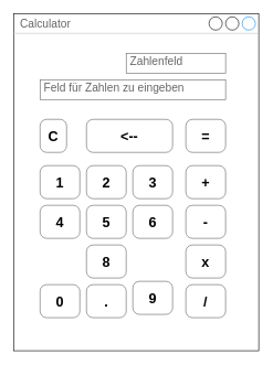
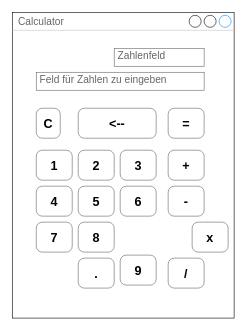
+ <mxCell id="14" value="&lt;font style=&quot;font-size: 21px;&quot; color=&quot;#000000&quot;&gt;7&lt;/font&gt;" style="strokeWidth=1;shadow=0;dashed=0;align=center;html=1;shape=mxgraph.mockup.buttons.button;strokeColor=#666666;fontColor=#ffffff;mainText=;buttonStyle=round;fontSize=17;fontStyle=1;fillColor=#FFFFFF;whiteSpace=wrap;" vertex="1" parent="1"><mxGeometry x="60" y="370" width="60" height="50" as="geometry" /></mxCell>
- <mxCell id="21" value="&lt;font style=&quot;font-size: 21px;&quot; color=&quot;#000000&quot;&gt;x&lt;/font&gt;" style="strokeWidth=1;shadow=0;dashed=0;align=center;html=1;shape=mxgraph.mockup.buttons.button;strokeColor=#666666;fontColor=#ffffff;mainText=;buttonStyle=round;fontSize=17;fontStyle=1;fillColor=#FFFFFF;whiteSpace=wrap;" vertex="1" parent="1"><mxGeometry x="280" y="370" width="60" height="50" as="geometry" /></mxCell>
+ <mxCell id="21" value="&lt;font style=&quot;font-size: 21px;&quot; color=&quot;#000000&quot;&gt;x&lt;/font&gt;" style="strokeWidth=1;shadow=0;dashed=0;align=center;html=1;shape=mxgraph.mockup.buttons.button;strokeColor=#666666;fontColor=#ffffff;mainText=;buttonStyle=round;fontSize=17;fontStyle=1;fillColor=#FFFFFF;whiteSpace=wrap;" vertex="1" parent="1"><mxGeometry x="320" y="370" width="60" height="50" as="geometry" /></mxCell>
- <mxCell id="17" value="&lt;font style=&quot;font-size: 21px;&quot; color=&quot;#000000&quot;&gt;0&lt;/font&gt;" style="strokeWidth=1;shadow=0;dashed=0;align=center;html=1;shape=mxgraph.mockup.buttons.button;strokeColor=#666666;fontColor=#ffffff;mainText=;buttonStyle=round;fontSize=17;fontStyle=1;fillColor=#FFFFFF;whiteSpace=wrap;" vertex="1" parent="1"><mxGeometry x="60" y="430" width="60" height="50" as="geometry" /></mxCell>
